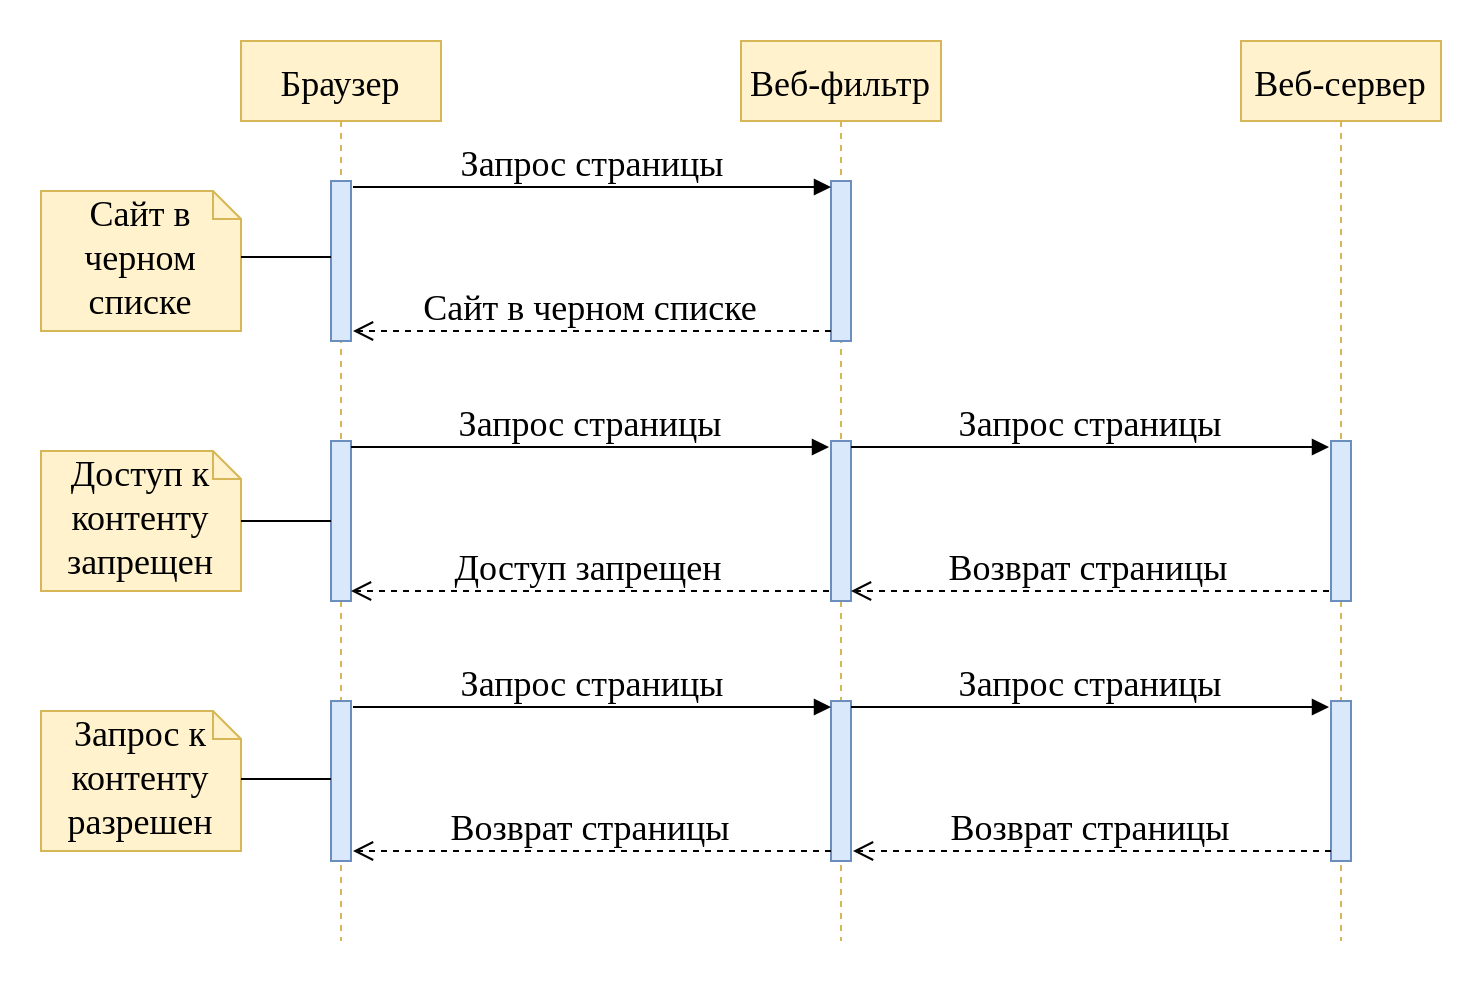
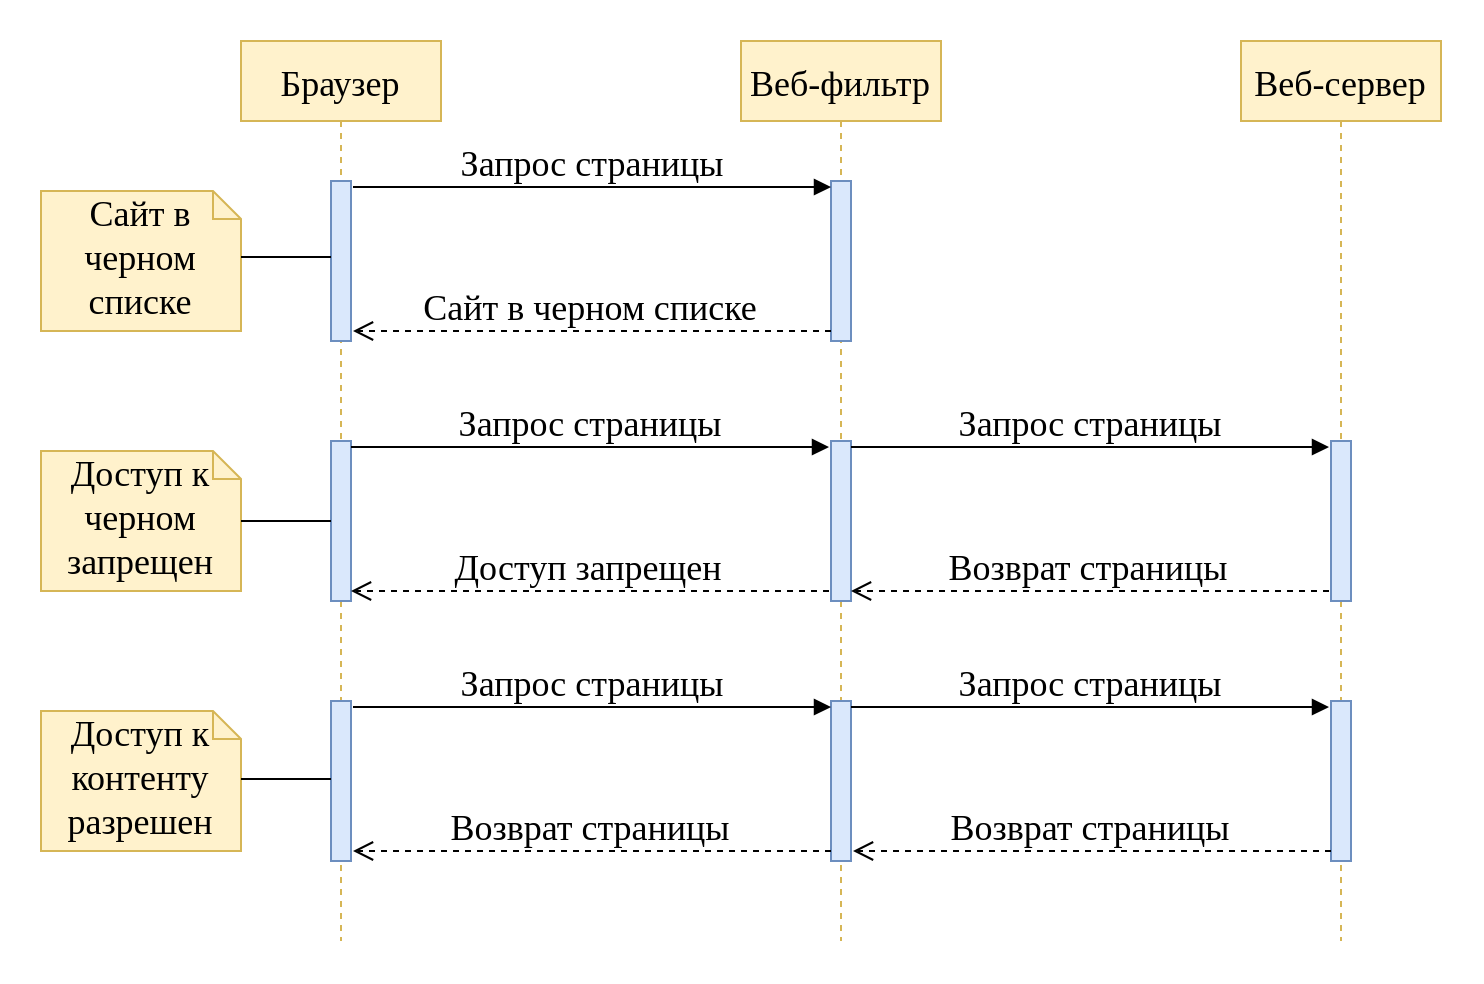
- <mxCell id="20" value="Доступ к&#10;контенту&#10;запрещен" style="shape=note;size=14;verticalAlign=middle;align=center;spacingTop=-6;fontFamily=Times New Roman;fontSize=18;fillColor=#fff2cc;strokeColor=#d6b656;" vertex="1" parent="1"><mxGeometry x="20" y="225" width="100" height="70" as="geometry" /></mxCell>
+ <mxCell id="20" value="Доступ к&#10;черном&#10;запрещен" style="shape=note;size=14;verticalAlign=middle;align=center;spacingTop=-6;fontFamily=Times New Roman;fontSize=18;fillColor=#fff2cc;strokeColor=#d6b656;" vertex="1" parent="1"><mxGeometry x="20" y="225" width="100" height="70" as="geometry" /></mxCell>
- <mxCell id="25" value="Запрос к&#10;контенту&#10;разрешен" style="shape=note;size=14;verticalAlign=middle;align=center;spacingTop=-6;fontFamily=Times New Roman;fontSize=18;fillColor=#fff2cc;strokeColor=#d6b656;" vertex="1" parent="1"><mxGeometry x="20" y="355" width="100" height="70" as="geometry" /></mxCell>
+ <mxCell id="25" value="Доступ к&#10;контенту&#10;разрешен" style="shape=note;size=14;verticalAlign=middle;align=center;spacingTop=-6;fontFamily=Times New Roman;fontSize=18;fillColor=#fff2cc;strokeColor=#d6b656;" vertex="1" parent="1"><mxGeometry x="20" y="355" width="100" height="70" as="geometry" /></mxCell>
